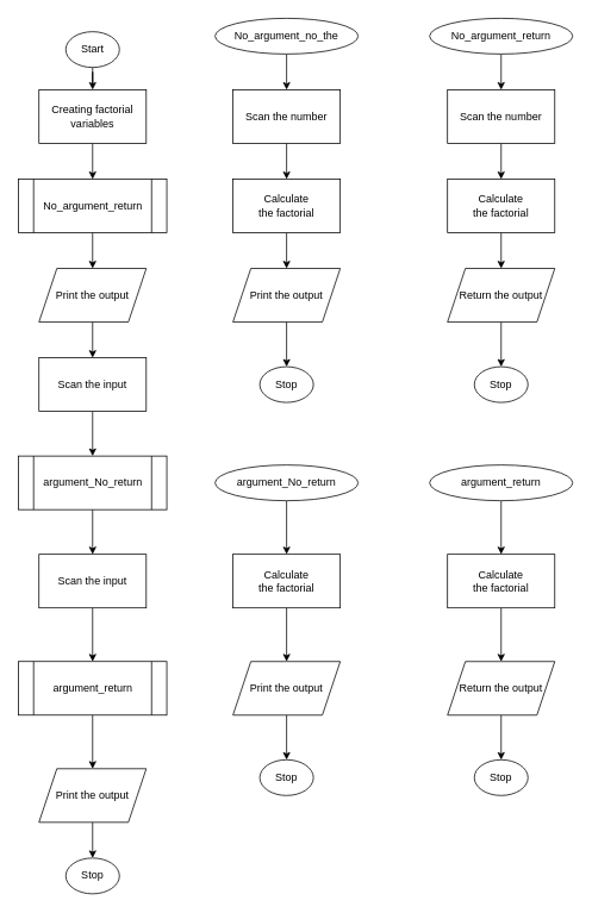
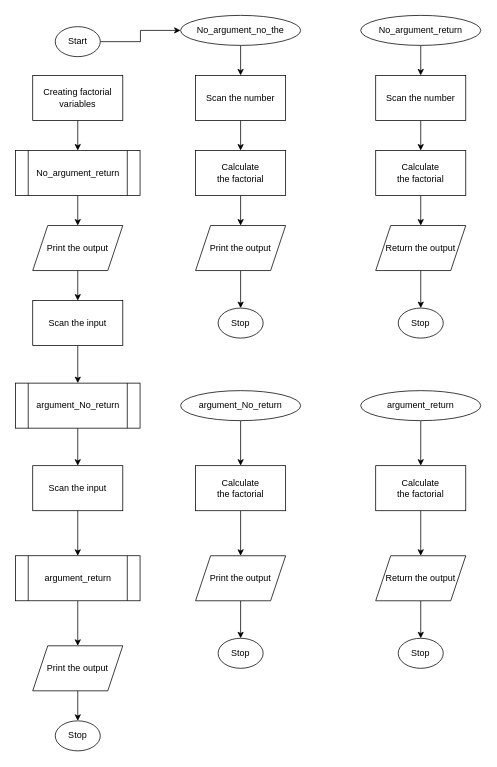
- <mxCell id="2" style="edgeStyle=orthogonalEdgeStyle;rounded=0;orthogonalLoop=1;jettySize=auto;html=1;entryX=0.5;entryY=0;entryDx=0;entryDy=0;" edge="1" parent="1" source="3" target="5"><mxGeometry relative="1" as="geometry" /></mxCell>
+ <mxCell id="2" style="edgeStyle=orthogonalEdgeStyle;rounded=0;orthogonalLoop=1;jettySize=auto;html=1;" edge="1" parent="1" source="3" target="22"><mxGeometry relative="1" as="geometry" /></mxCell>
